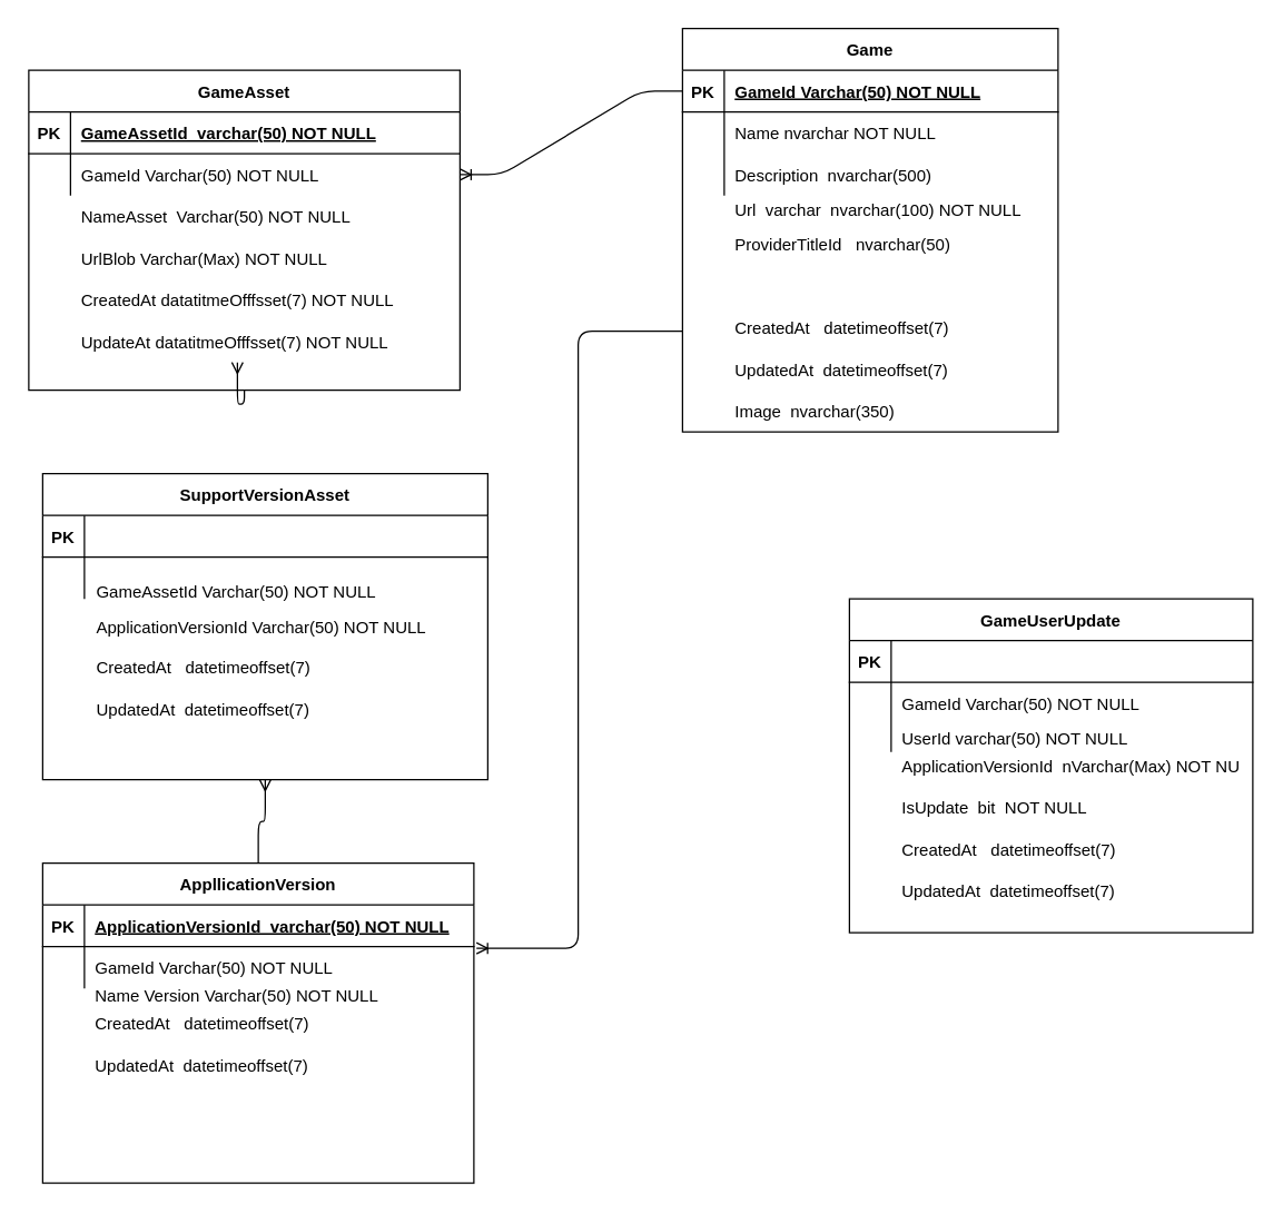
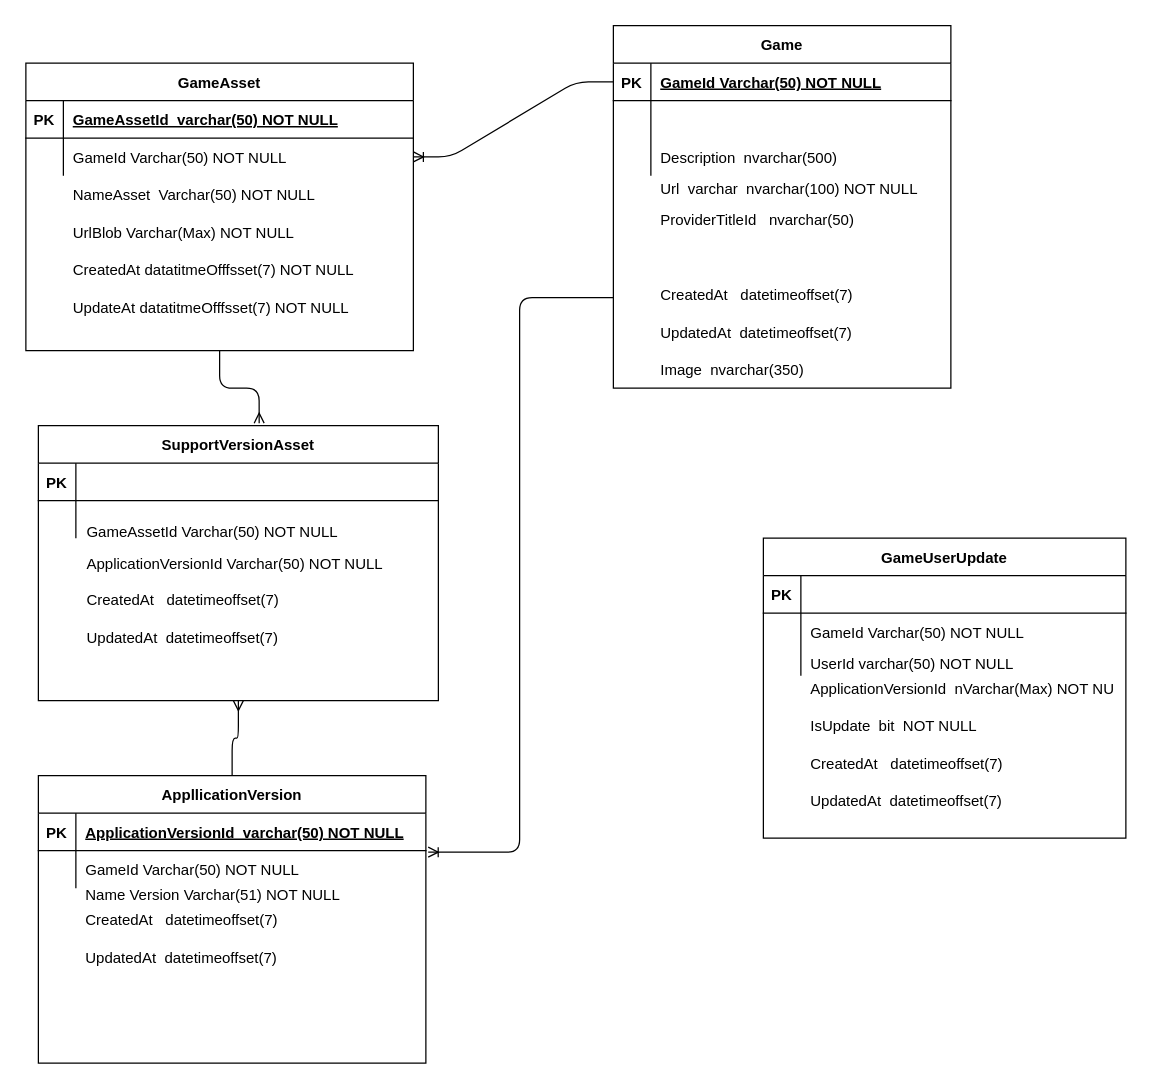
- <mxCell id="26" value="Name nvarchar NOT NULL" style="shape=partialRectangle;overflow=hidden;connectable=0;fillColor=none;top=0;left=0;bottom=0;right=0;align=left;spacingLeft=6;" parent="24" vertex="1"><mxGeometry x="30" width="240" height="30" as="geometry" /></mxCell>
- <mxCell id="72" value="" style="edgeStyle=orthogonalEdgeStyle;fontSize=12;html=1;endArrow=ERmany;exitX=0.5;exitY=1;exitDx=0;exitDy=0;" parent="1" source="2" target="14" edge="1"><mxGeometry width="100" height="100" relative="1" as="geometry"><mxPoint x="250" y="350" as="sourcePoint" /><mxPoint x="350" y="250" as="targetPoint" /></mxGeometry></mxCell>
+ <mxCell id="72" value="" style="edgeStyle=orthogonalEdgeStyle;fontSize=12;html=1;endArrow=ERmany;exitX=0.5;exitY=1;exitDx=0;exitDy=0;entryX=0.552;entryY=-0.009;entryDx=0;entryDy=0;entryPerimeter=0;" parent="1" source="2" target="61" edge="1"><mxGeometry width="100" height="100" relative="1" as="geometry"><mxPoint x="250" y="350" as="sourcePoint" /><mxPoint x="350" y="250" as="targetPoint" /></mxGeometry></mxCell>
- <mxCell id="43" value="Name Version Varchar(50) NOT NULL" style="shape=partialRectangle;overflow=hidden;connectable=0;fillColor=none;top=0;left=0;bottom=0;right=0;align=left;spacingLeft=6;" parent="41" vertex="1"><mxGeometry x="30" width="280" height="30" as="geometry" /></mxCell>
+ <mxCell id="43" value="Name Version Varchar(51) NOT NULL" style="shape=partialRectangle;overflow=hidden;connectable=0;fillColor=none;top=0;left=0;bottom=0;right=0;align=left;spacingLeft=6;" parent="41" vertex="1"><mxGeometry x="30" width="280" height="30" as="geometry" /></mxCell>
